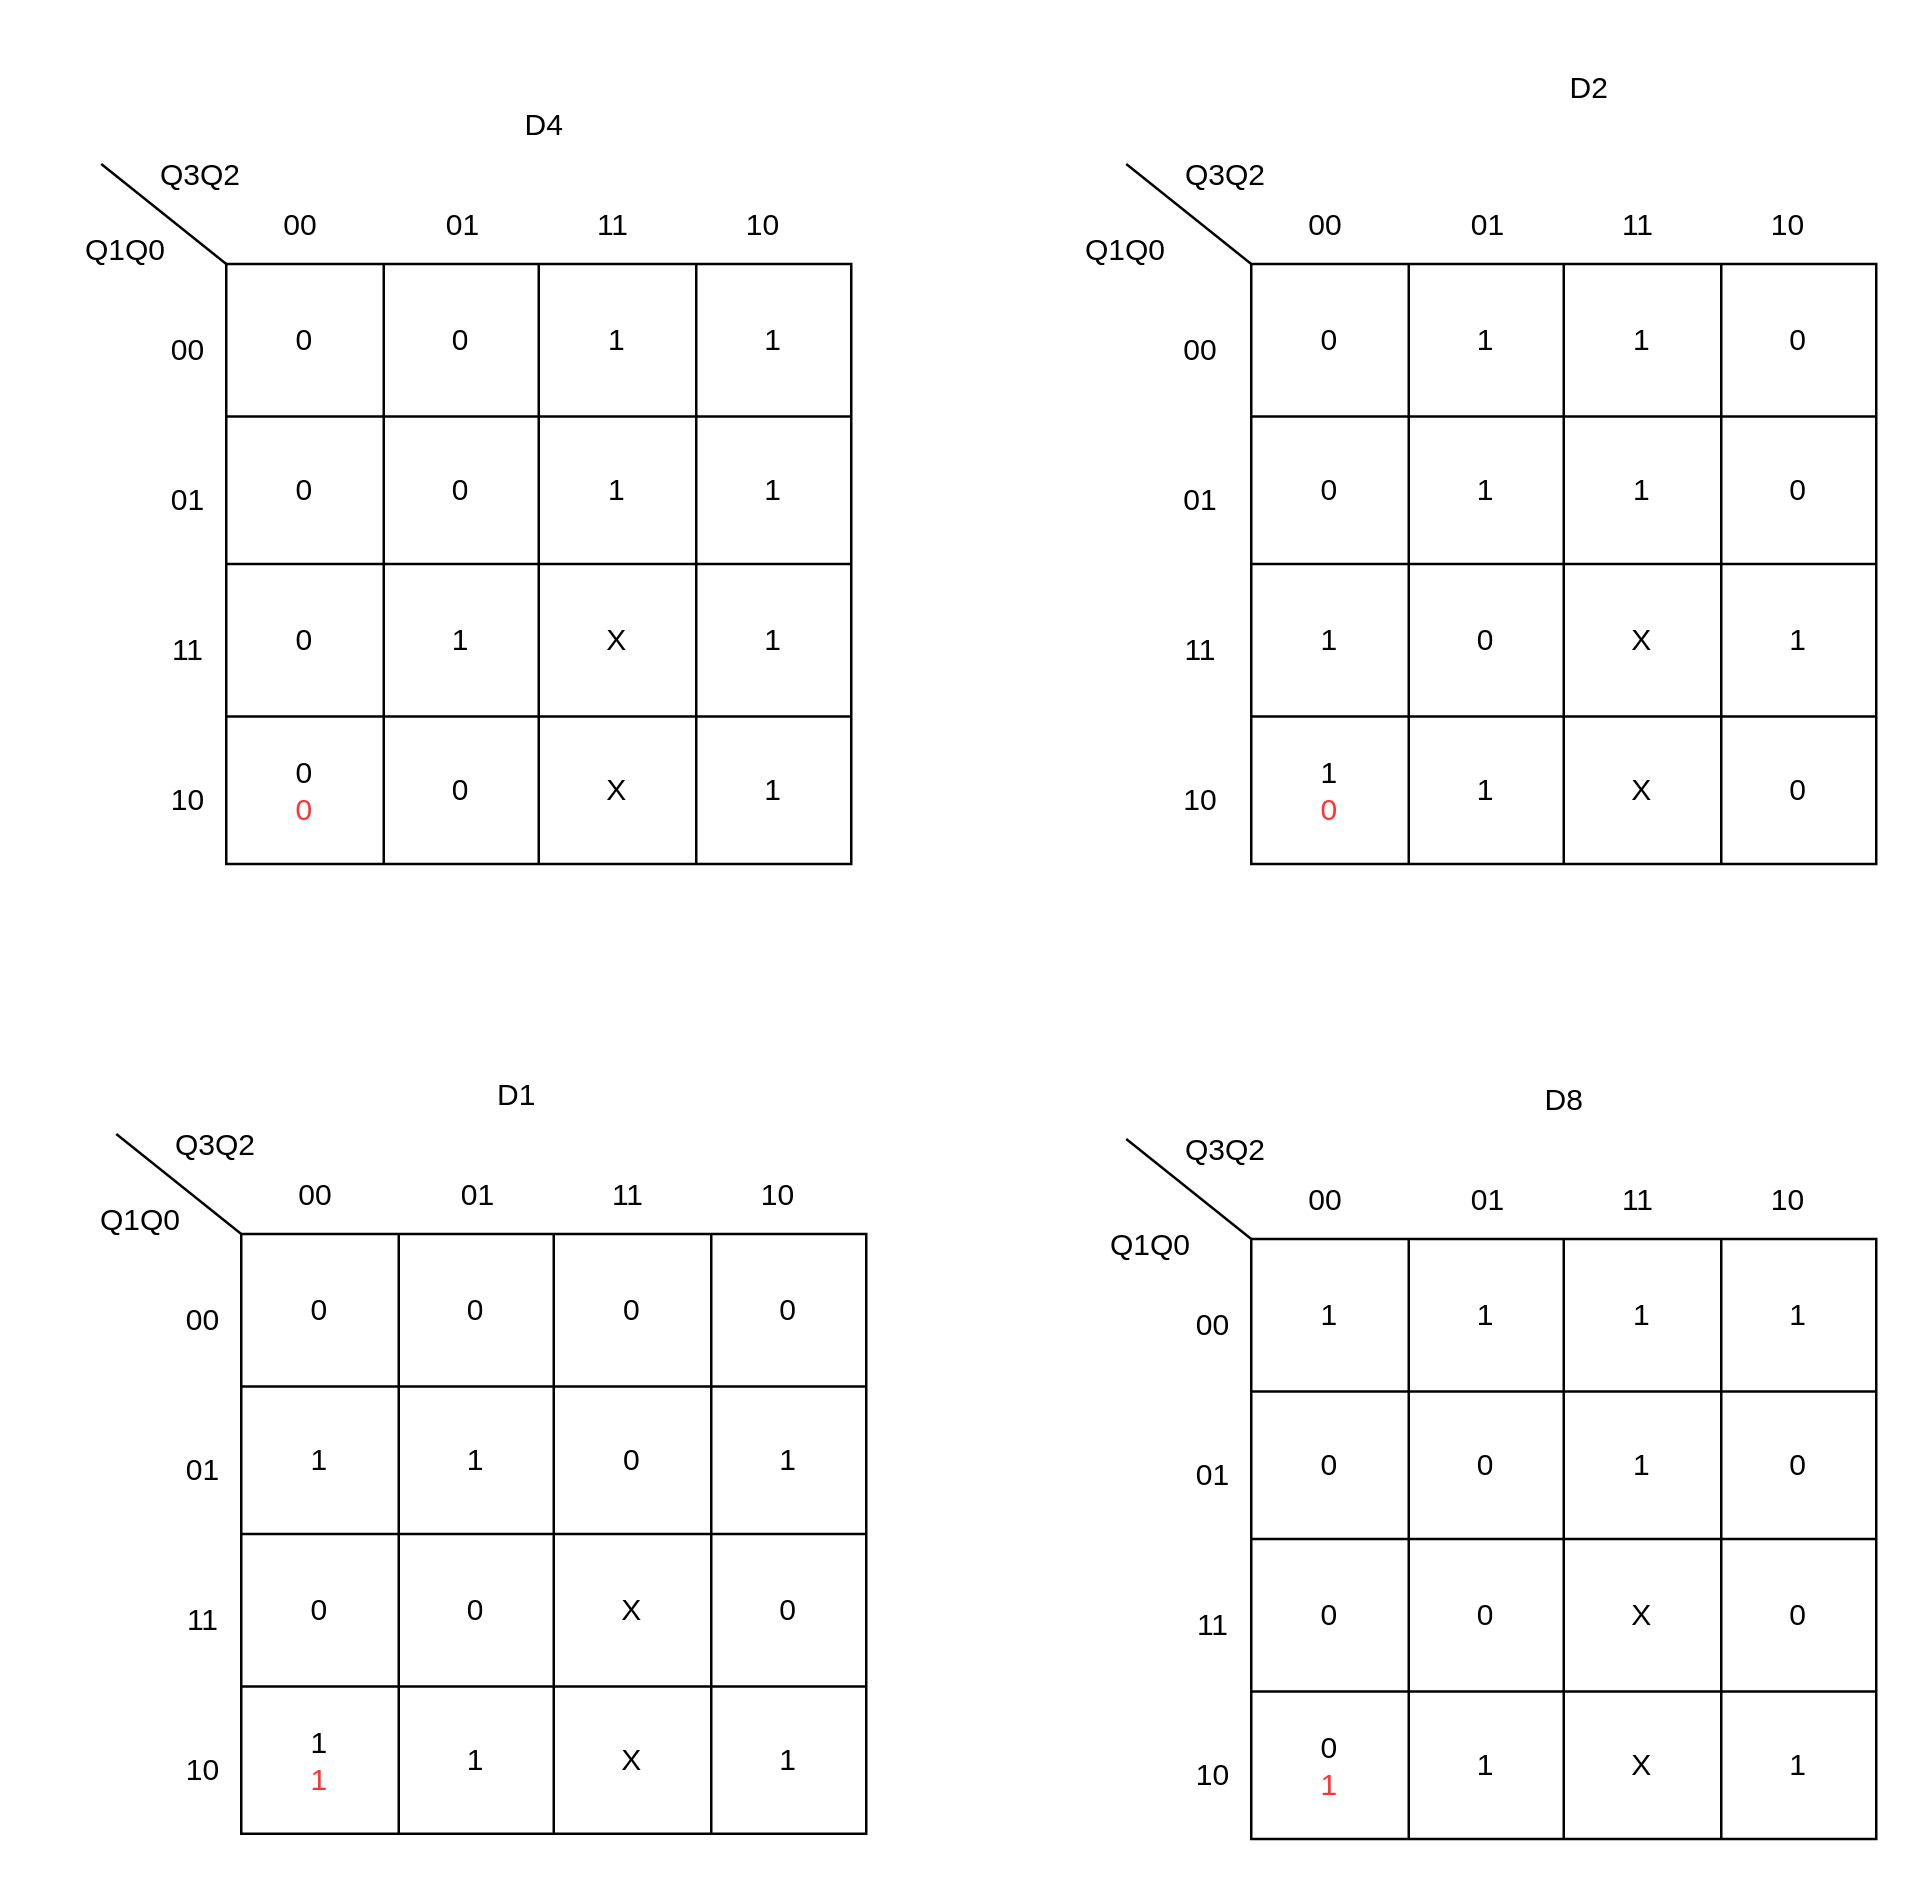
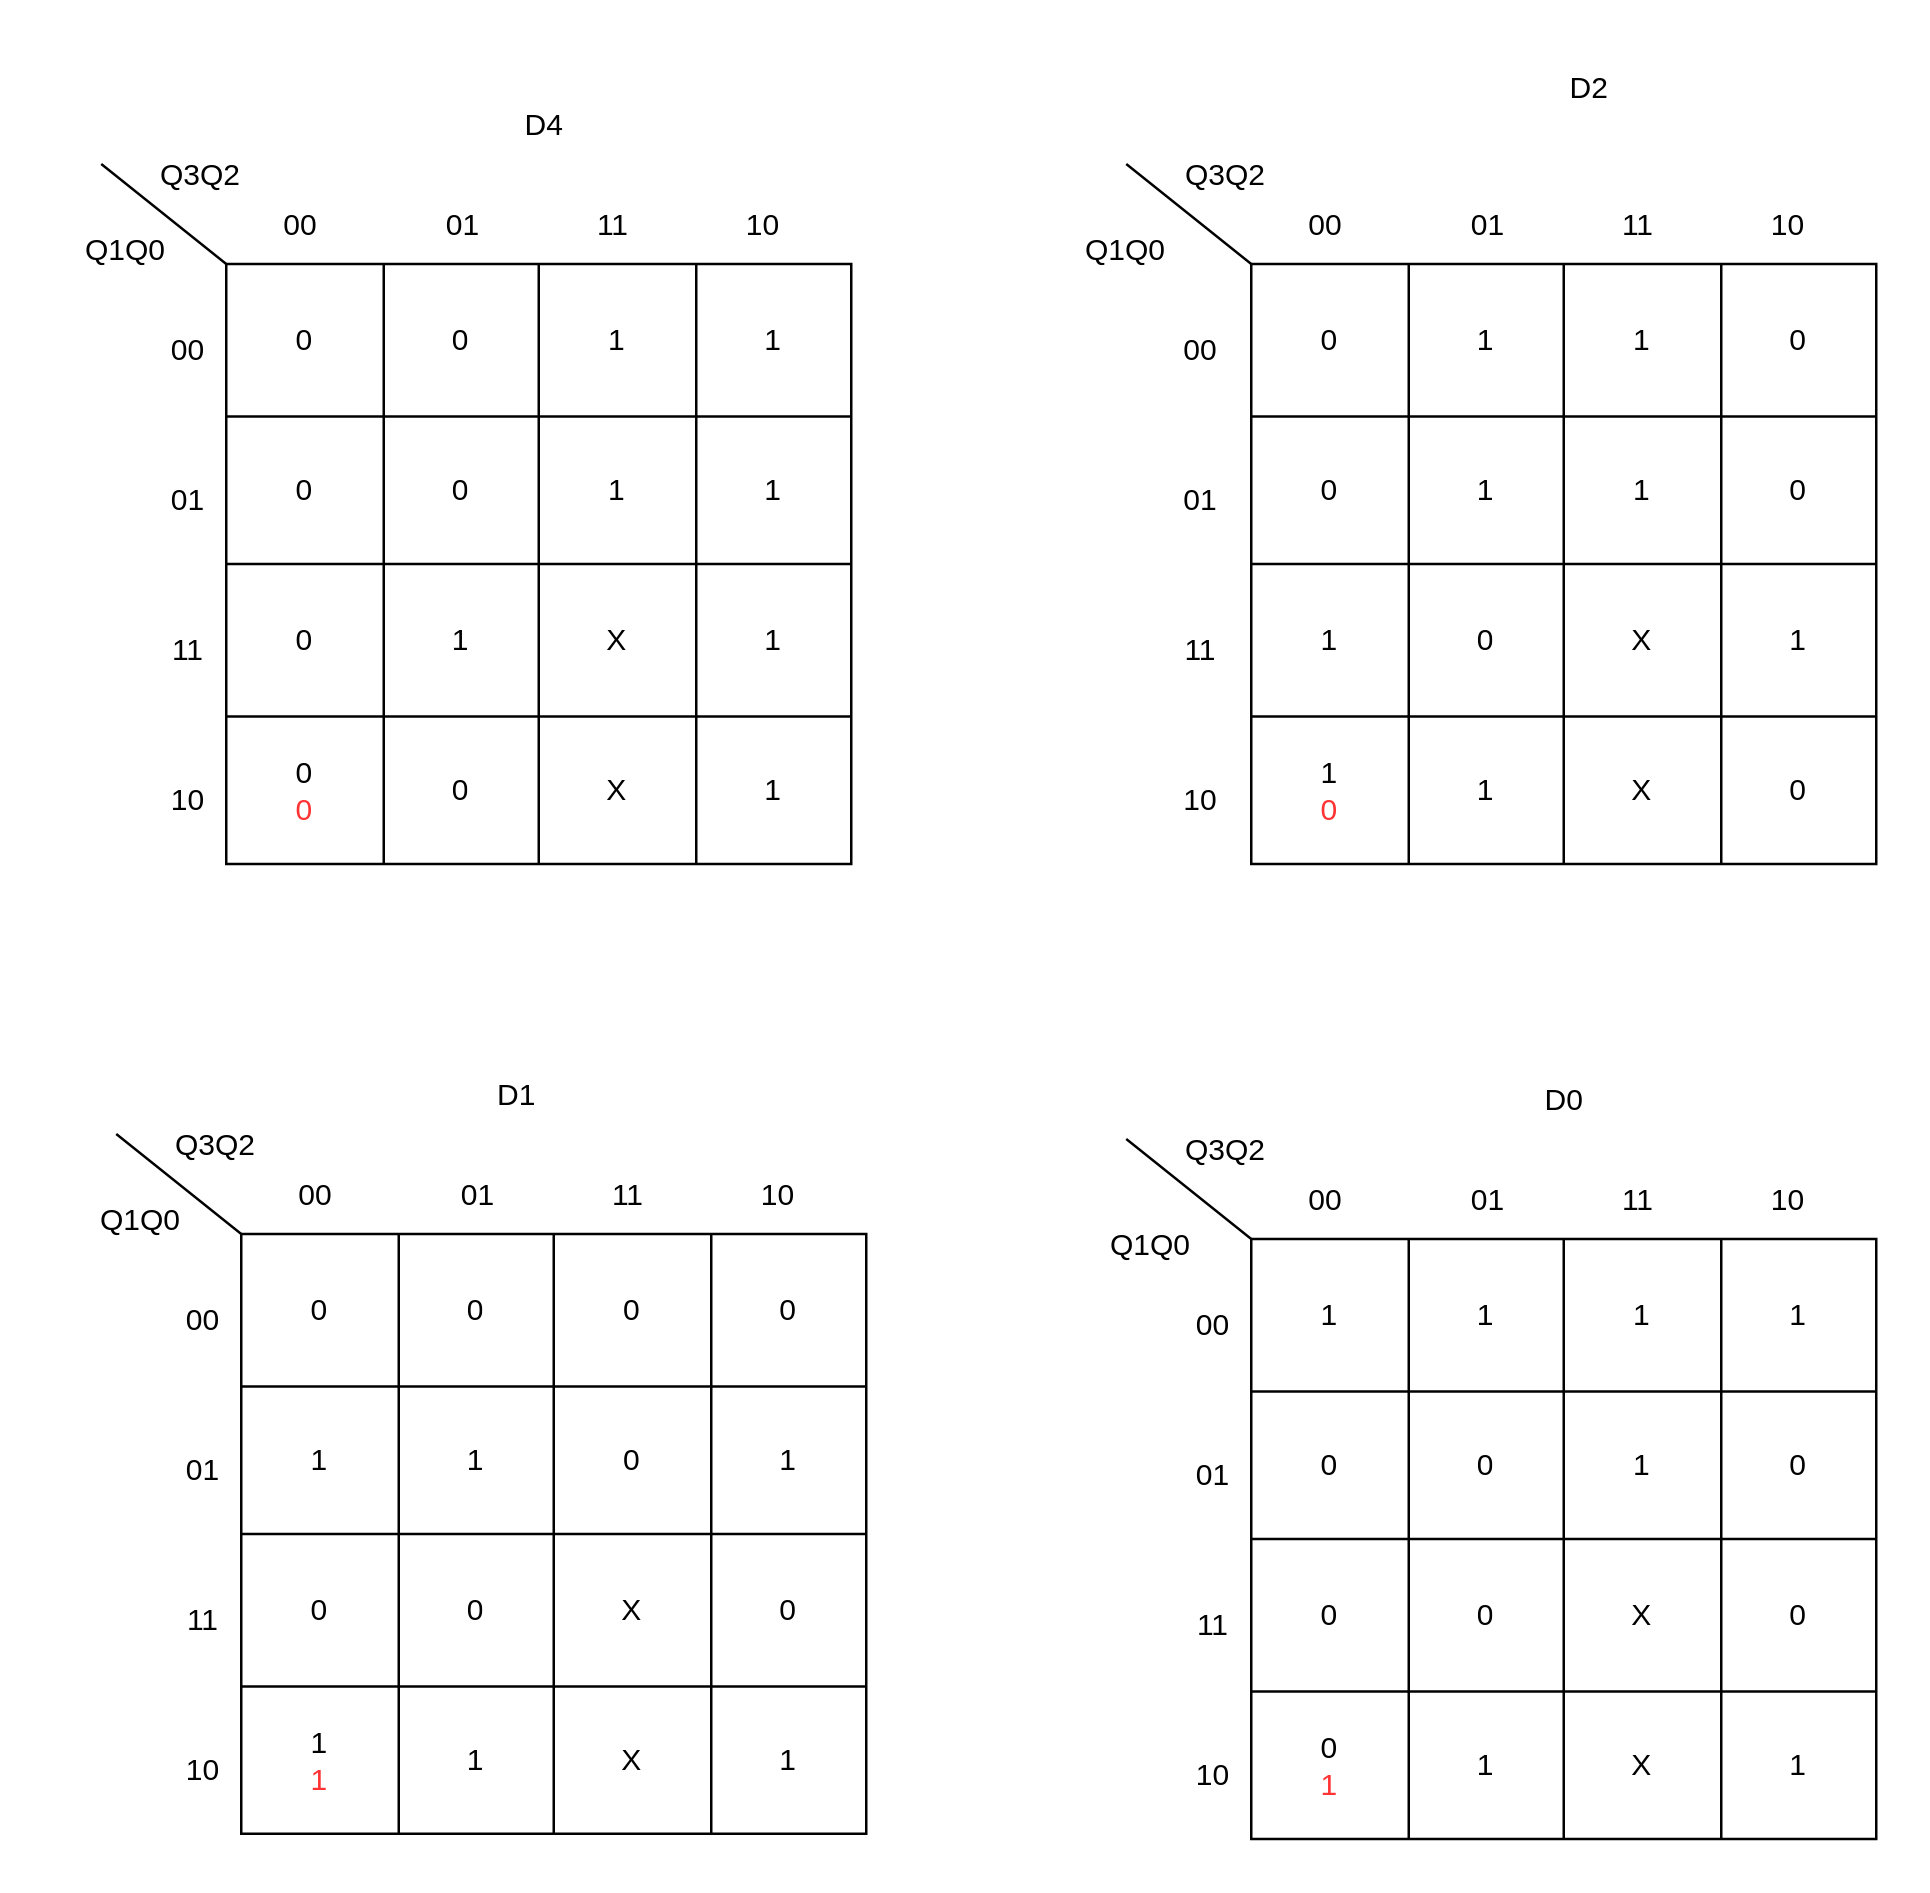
- <mxCell id="125" value="D8" style="text;html=1;strokeColor=none;fillColor=none;align=center;verticalAlign=middle;whiteSpace=wrap;rounded=0;" vertex="1" parent="1"><mxGeometry x="587.5" y="425" width="75" height="30" as="geometry" /></mxCell>
+ <mxCell id="125" value="D0" style="text;html=1;strokeColor=none;fillColor=none;align=center;verticalAlign=middle;whiteSpace=wrap;rounded=0;" vertex="1" parent="1"><mxGeometry x="587.5" y="425" width="75" height="30" as="geometry" /></mxCell>
